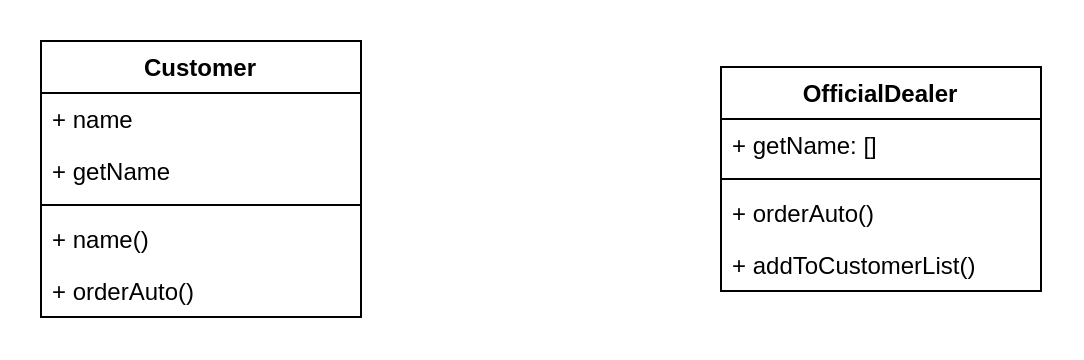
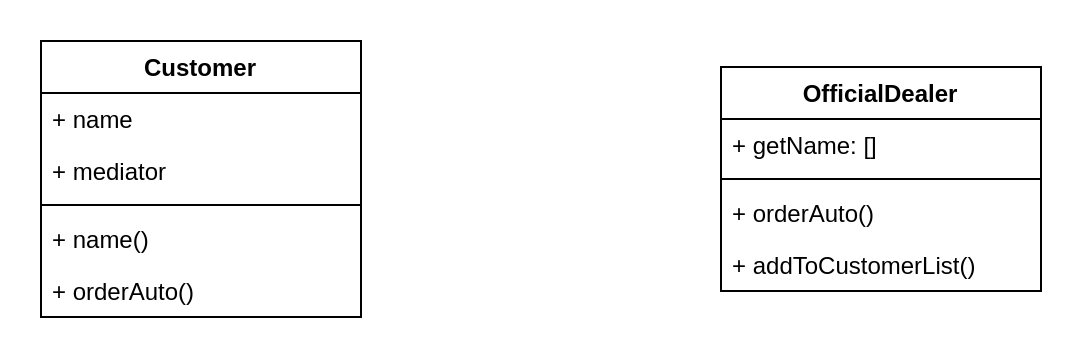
- <mxCell id="4" value="+ getName&#10;" style="text;strokeColor=none;fillColor=none;align=left;verticalAlign=top;spacingLeft=4;spacingRight=4;overflow=hidden;rotatable=0;points=[[0,0.5],[1,0.5]];portConstraint=eastwest;" vertex="1" parent="2"><mxGeometry y="52" width="160" height="26" as="geometry" /></mxCell>
+ <mxCell id="4" value="+ mediator&#10;" style="text;strokeColor=none;fillColor=none;align=left;verticalAlign=top;spacingLeft=4;spacingRight=4;overflow=hidden;rotatable=0;points=[[0,0.5],[1,0.5]];portConstraint=eastwest;" vertex="1" parent="2"><mxGeometry y="52" width="160" height="26" as="geometry" /></mxCell>
